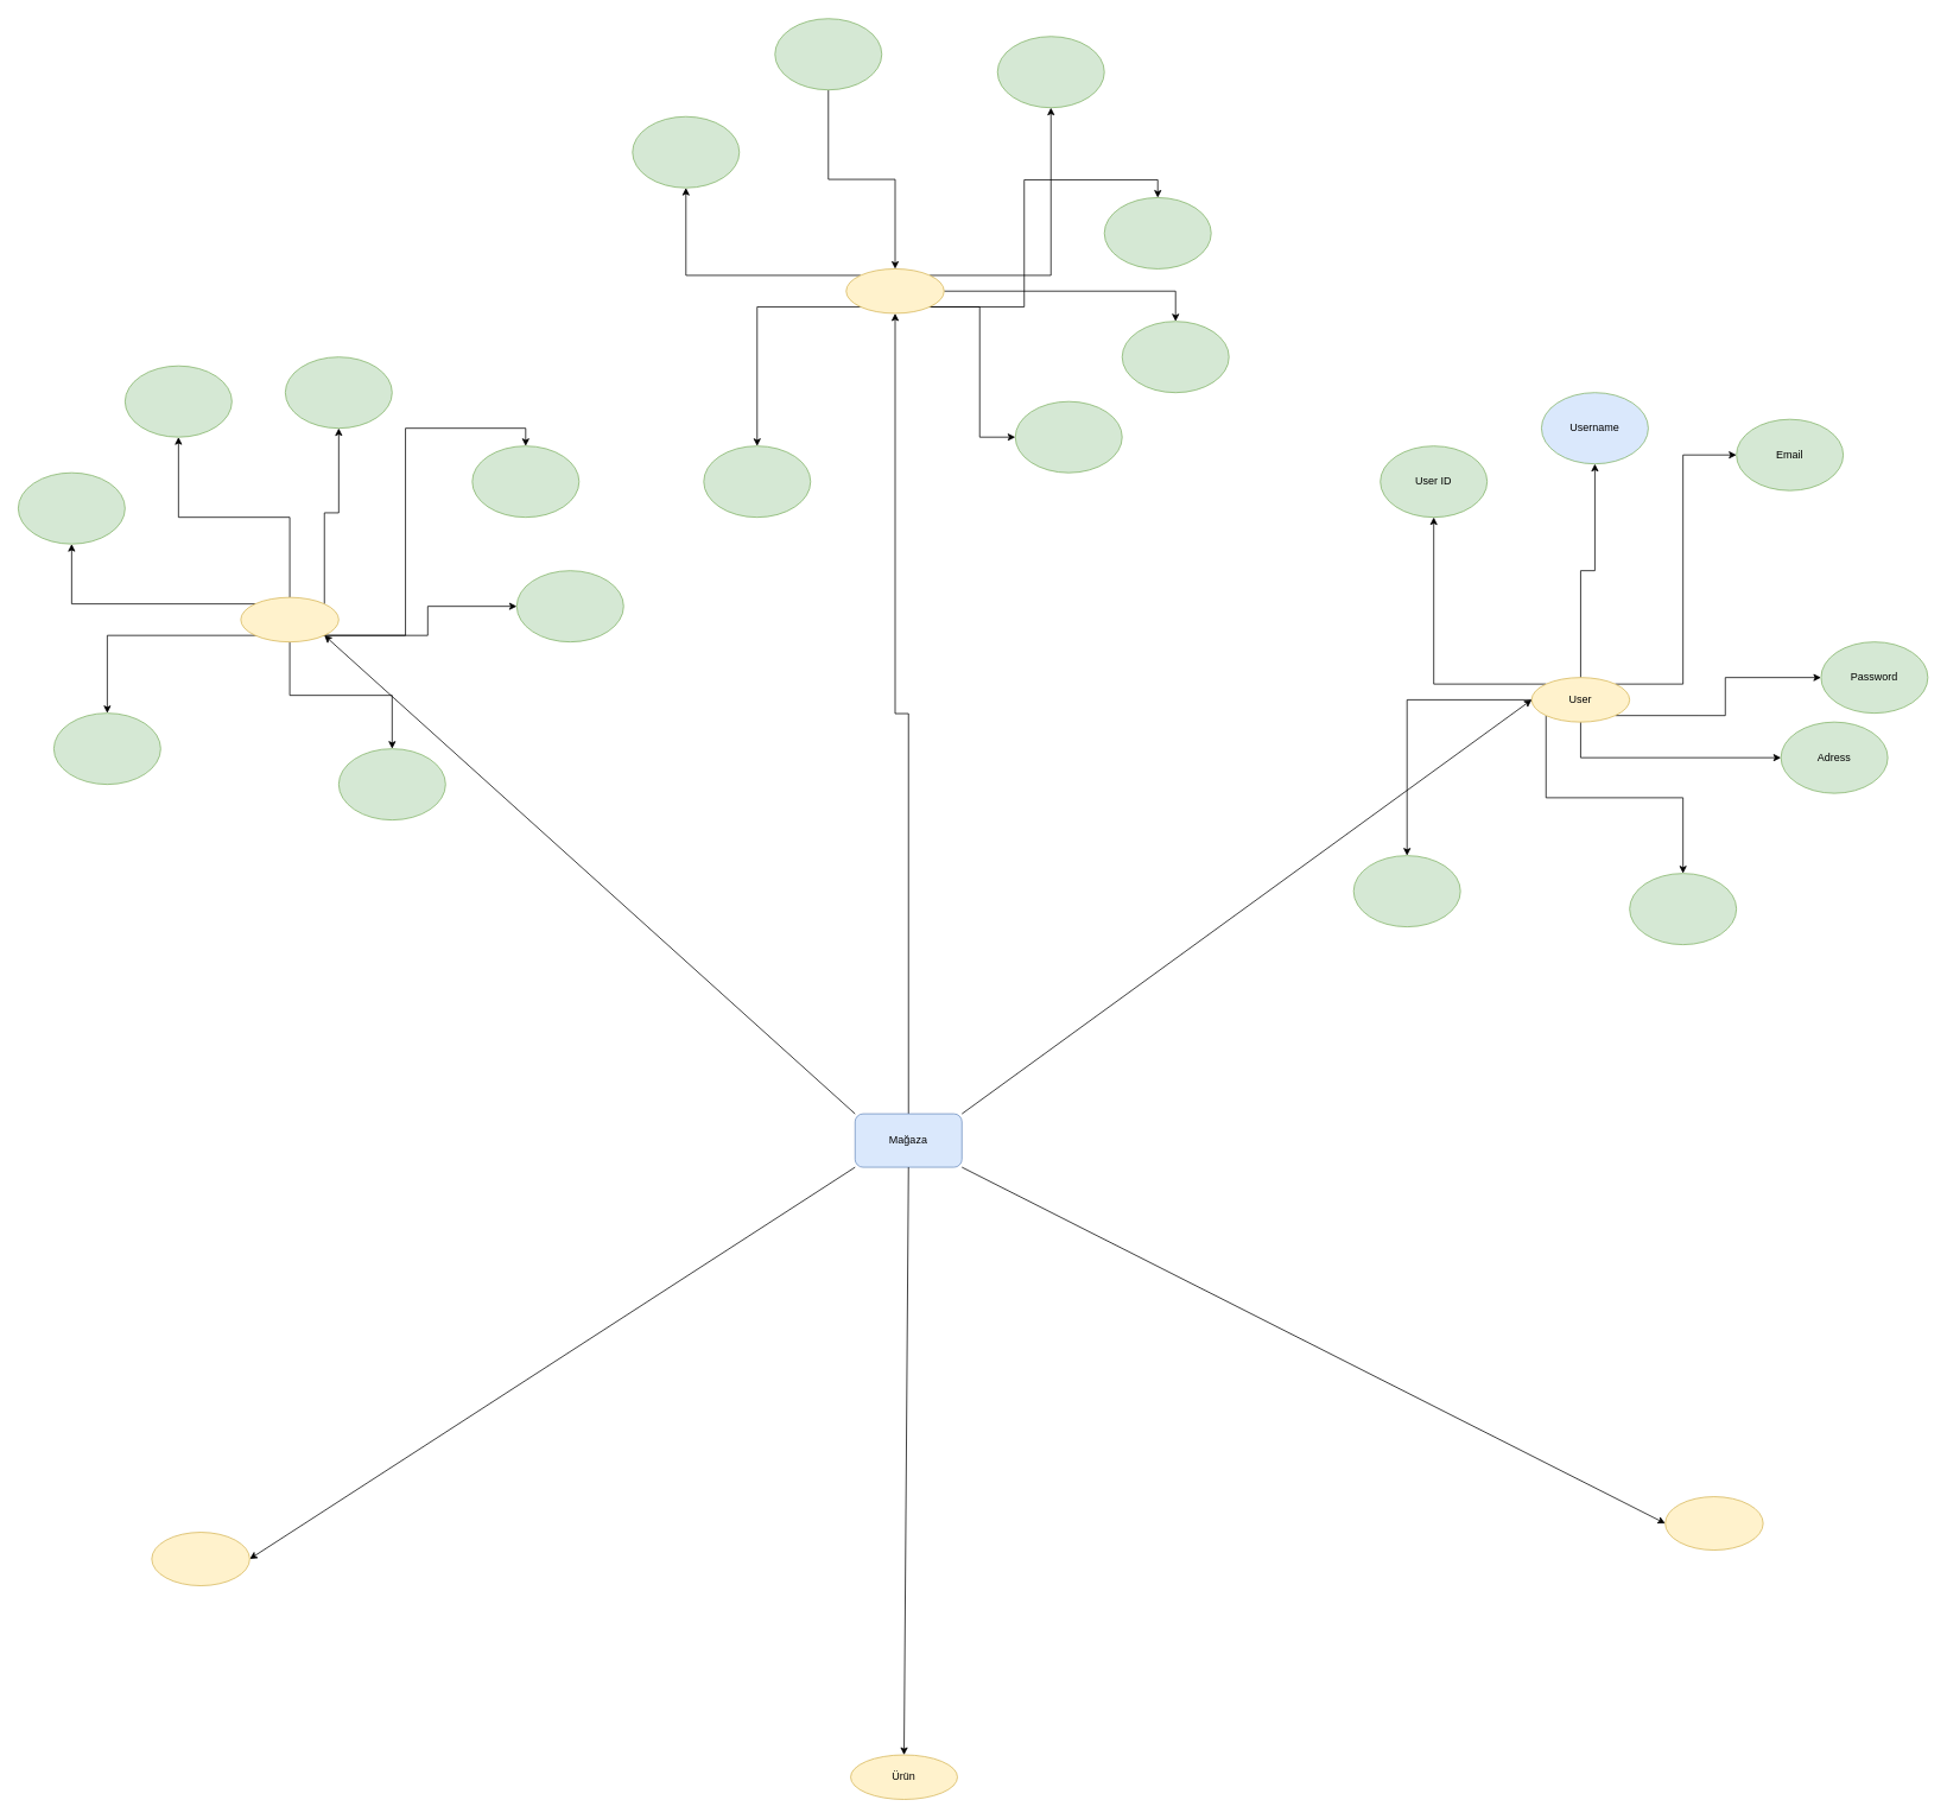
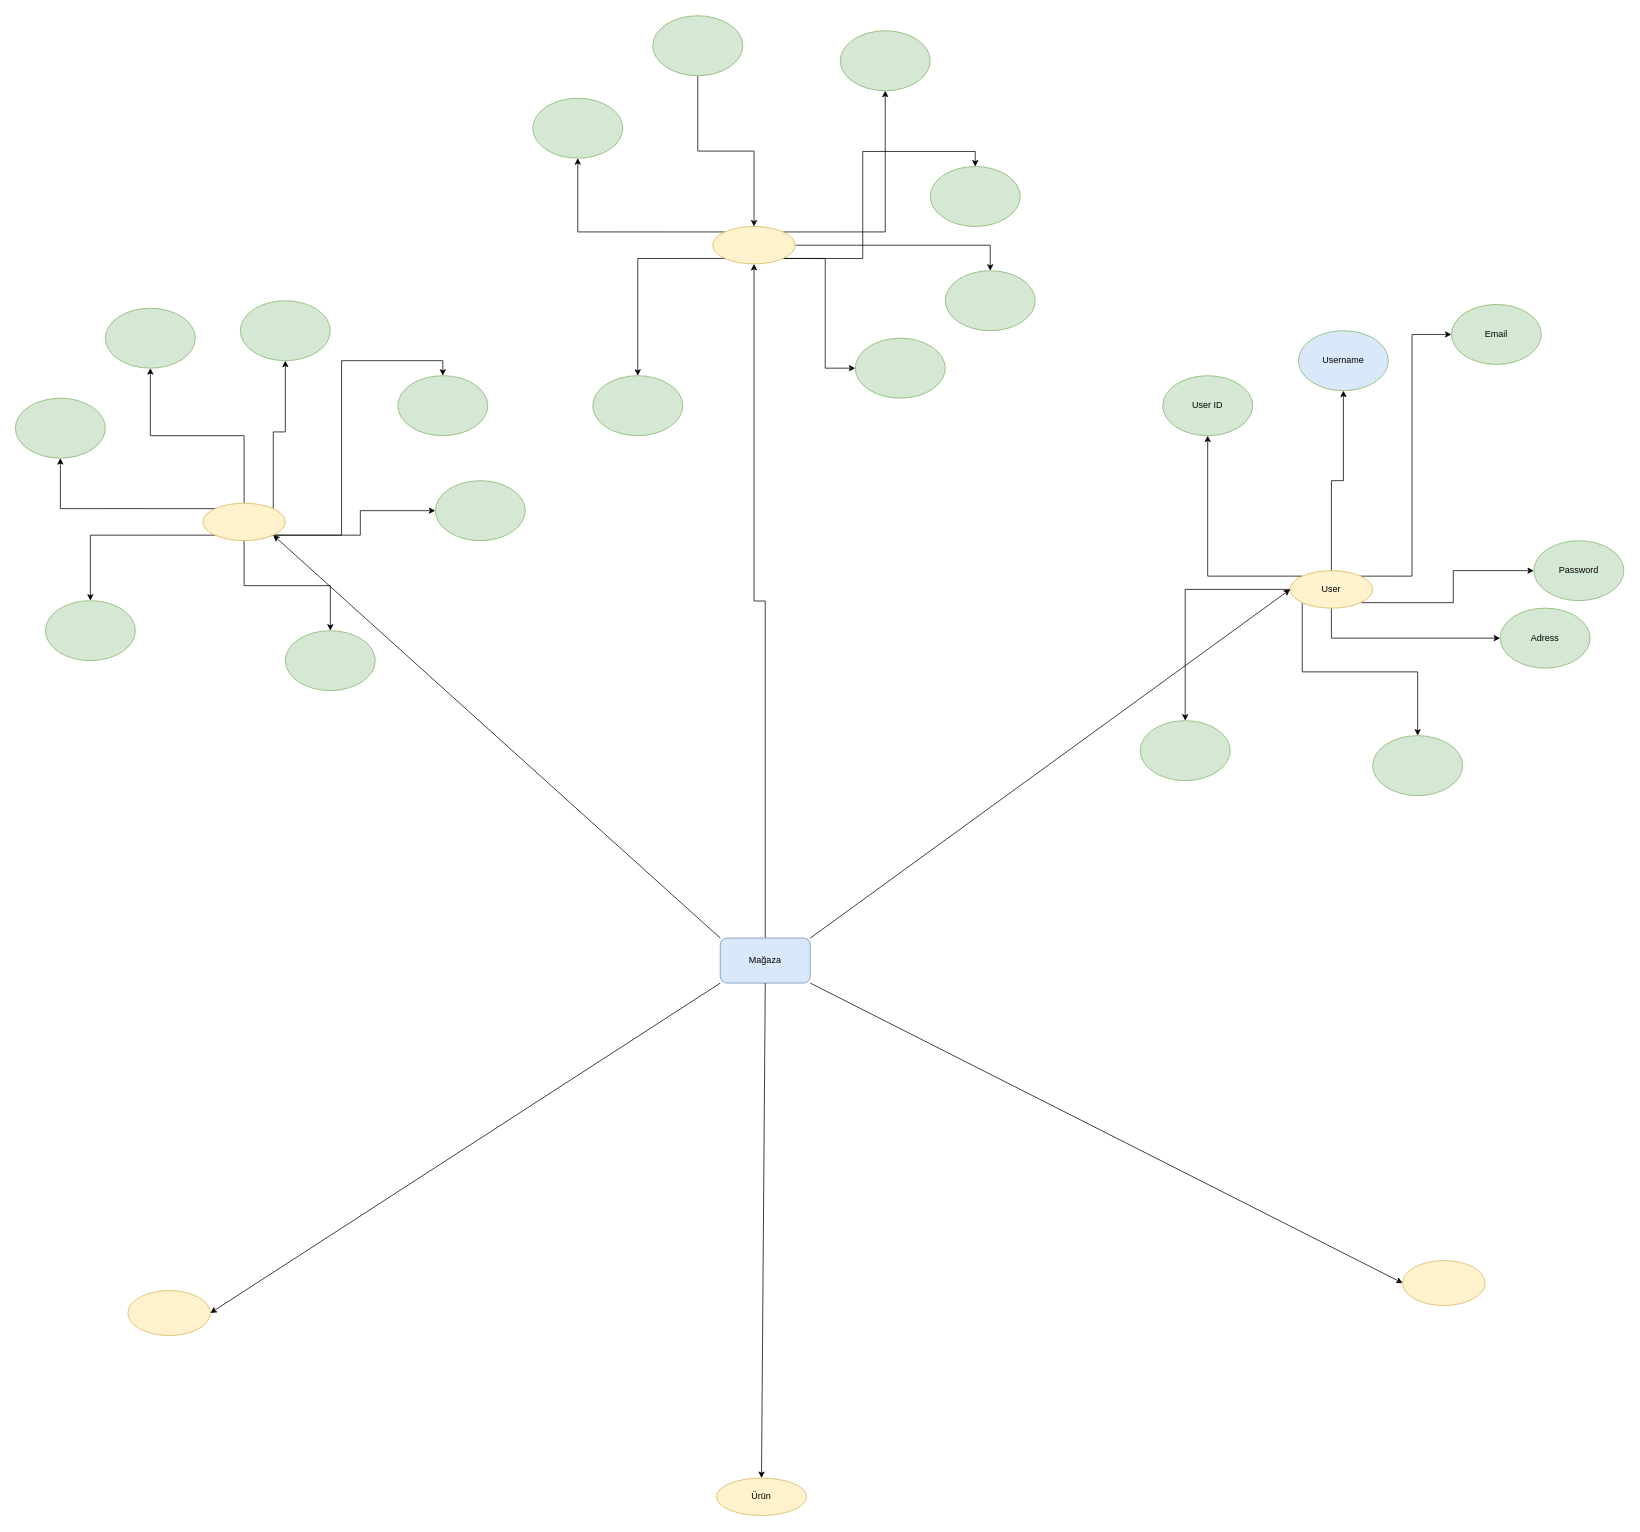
- <mxCell id="22" value="Email" style="ellipse;whiteSpace=wrap;html=1;fillColor=#d5e8d4;strokeColor=#82b366;" parent="1" vertex="1"><mxGeometry x="1950" y="470" width="120" height="80" as="geometry" /></mxCell>
+ <mxCell id="22" value="Email" style="ellipse;whiteSpace=wrap;html=1;fillColor=#d5e8d4;strokeColor=#82b366;" parent="1" vertex="1"><mxGeometry x="1935" y="405" width="120" height="80" as="geometry" /></mxCell>
